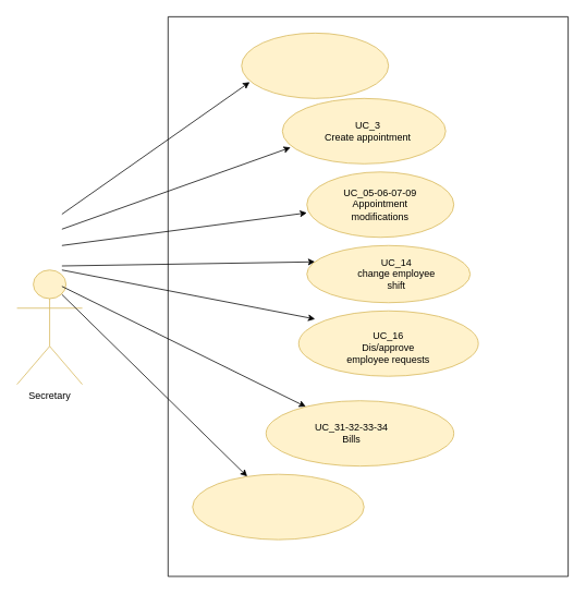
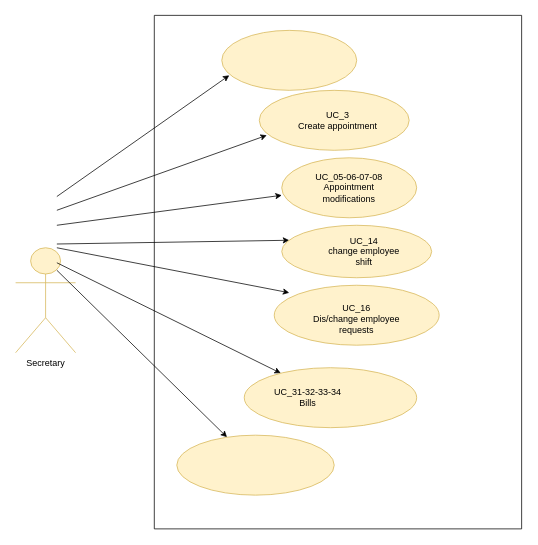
- <mxCell id="18" value="UC_05-06-07-09&lt;br&gt;Appointment modifications" style="text;html=1;strokeColor=none;fillColor=none;align=center;verticalAlign=middle;whiteSpace=wrap;rounded=0;" parent="1" vertex="1"><mxGeometry x="415" y="240" width="100" height="20" as="geometry" /></mxCell>
+ <mxCell id="18" value="UC_05-06-07-08&lt;br&gt;Appointment modifications" style="text;html=1;strokeColor=none;fillColor=none;align=center;verticalAlign=middle;whiteSpace=wrap;rounded=0;" parent="1" vertex="1"><mxGeometry x="415" y="240" width="100" height="20" as="geometry" /></mxCell>
- <mxCell id="20" value="UC_16&lt;br&gt;Dis/approve employee requests" style="text;html=1;strokeColor=none;fillColor=none;align=center;verticalAlign=middle;whiteSpace=wrap;rounded=0;" parent="1" vertex="1"><mxGeometry x="415" y="415" width="120" height="20" as="geometry" /></mxCell>
+ <mxCell id="20" value="UC_16&lt;br&gt;Dis/change employee requests" style="text;html=1;strokeColor=none;fillColor=none;align=center;verticalAlign=middle;whiteSpace=wrap;rounded=0;" parent="1" vertex="1"><mxGeometry x="415" y="415" width="120" height="20" as="geometry" /></mxCell>
- <mxCell id="21" value="UC_31-32-33-34&lt;br&gt;Bills" style="text;html=1;strokeColor=none;fillColor=none;align=center;verticalAlign=middle;whiteSpace=wrap;rounded=0;" parent="1" vertex="1"><mxGeometry x="365" y="520" width="130" height="20" as="geometry" /></mxCell>
+ <mxCell id="21" value="UC_31-32-33-34&lt;br&gt;Bills" style="text;html=1;strokeColor=none;fillColor=none;align=center;verticalAlign=middle;whiteSpace=wrap;rounded=0;" parent="1" vertex="1"><mxGeometry x="345" y="520" width="130" height="20" as="geometry" /></mxCell>
